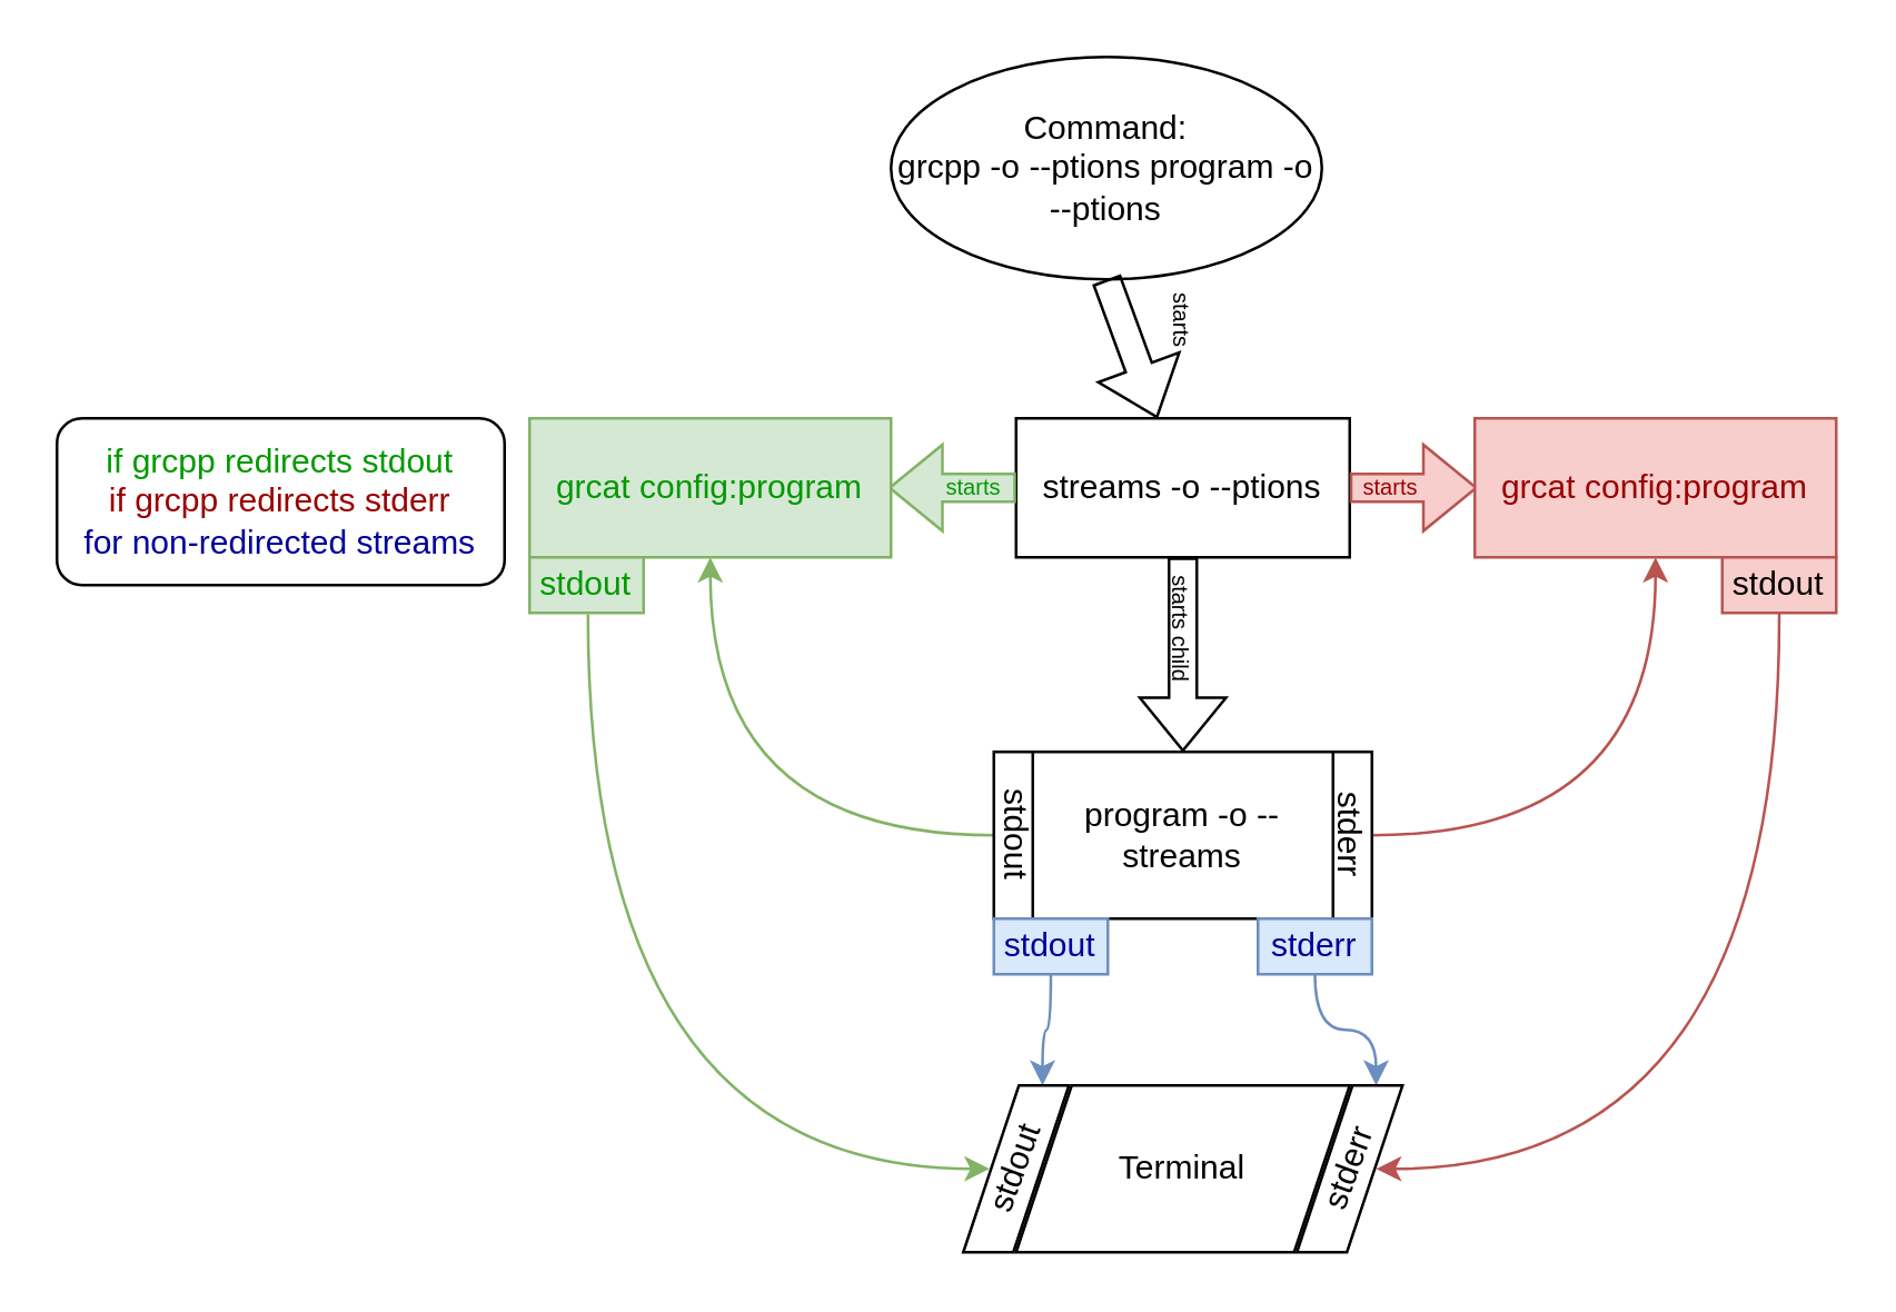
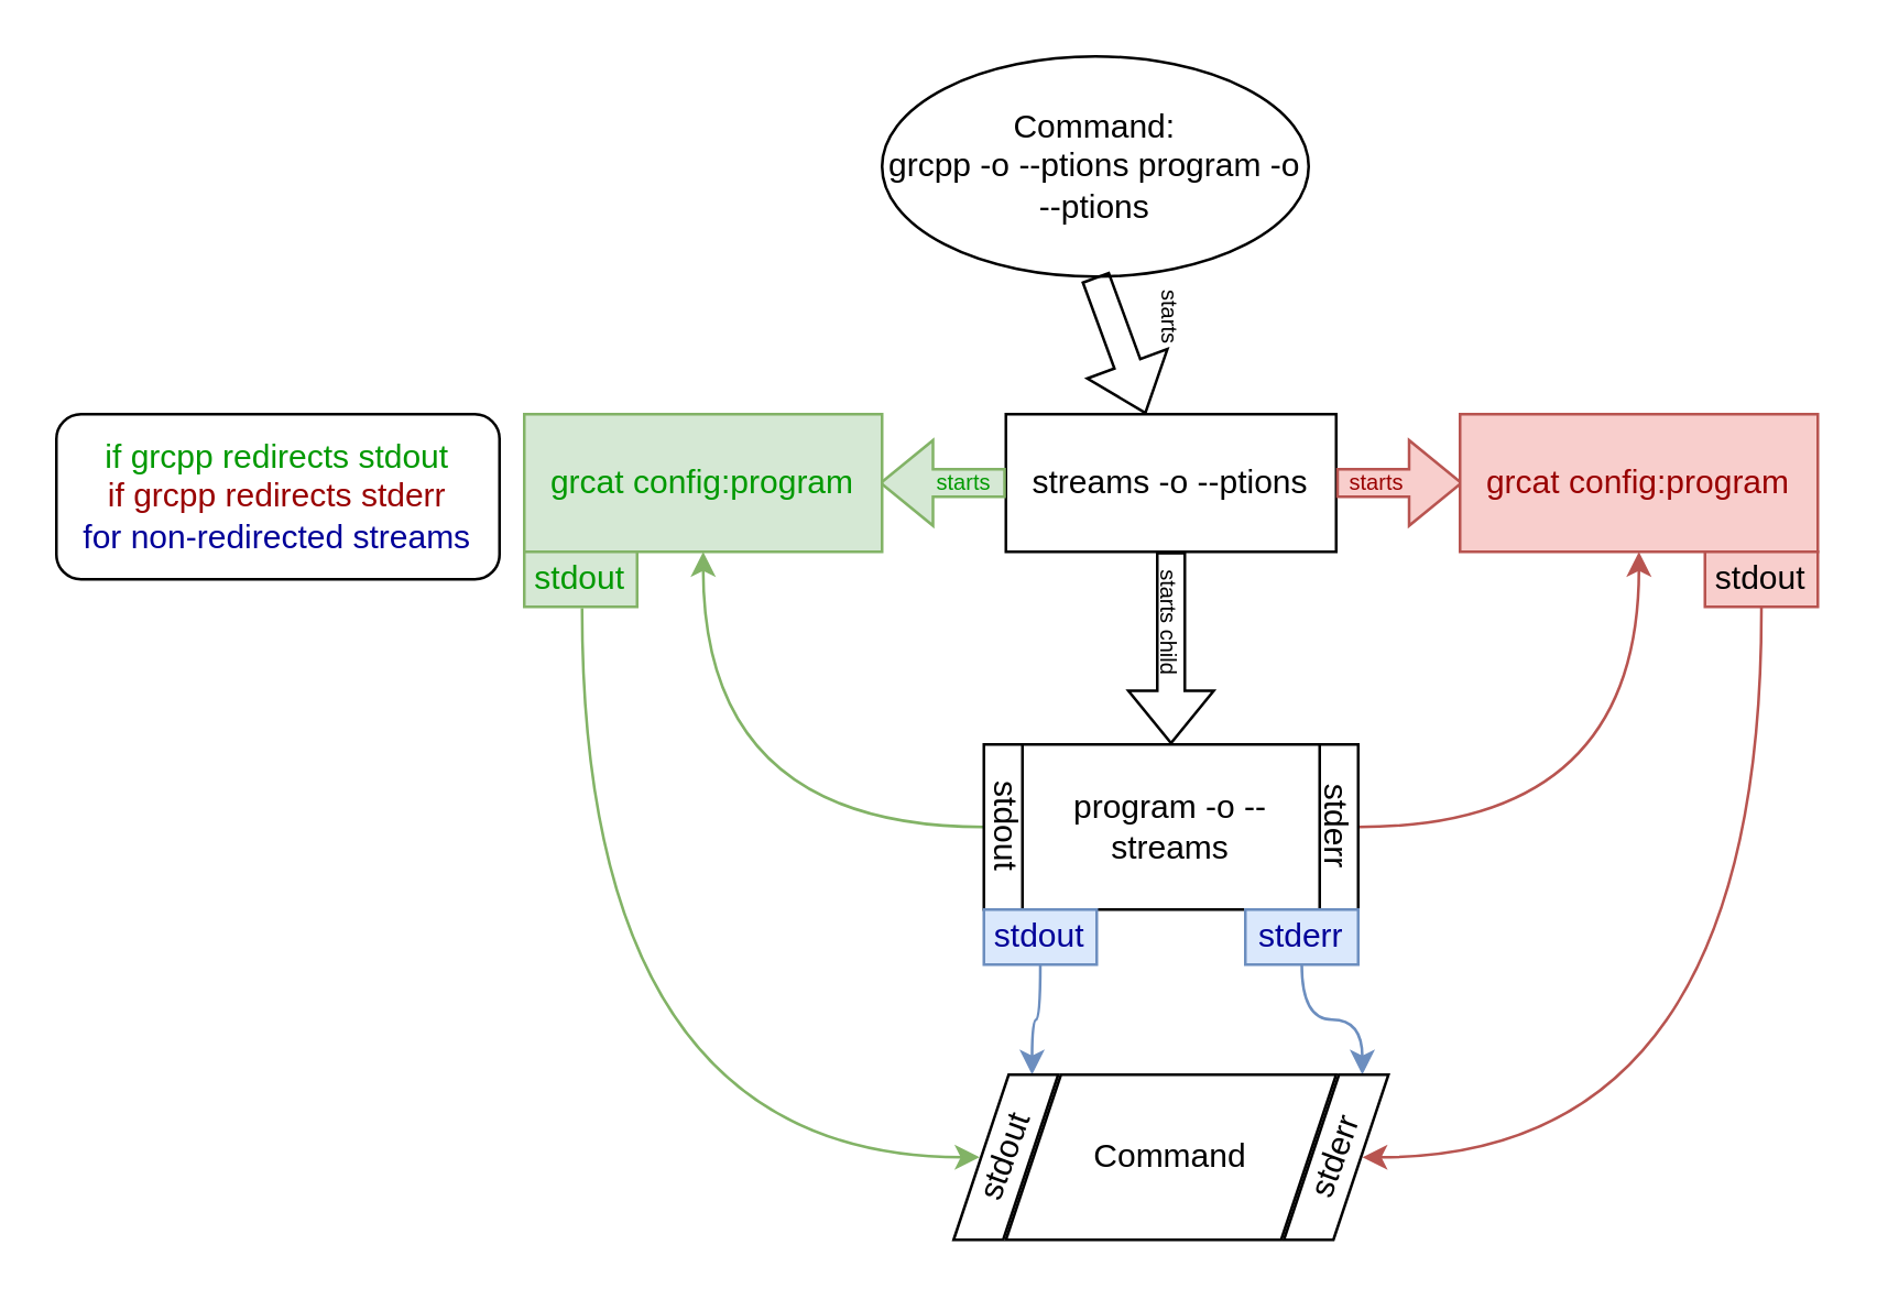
- <mxCell id="19" value="Terminal" style="shape=parallelogram;perimeter=parallelogramPerimeter;whiteSpace=wrap;html=1;fixedSize=1;" parent="1" vertex="1"><mxGeometry x="365" y="390" width="120" height="60" as="geometry" /></mxCell>
+ <mxCell id="19" value="Command" style="shape=parallelogram;perimeter=parallelogramPerimeter;whiteSpace=wrap;html=1;fixedSize=1;" parent="1" vertex="1"><mxGeometry x="365" y="390" width="120" height="60" as="geometry" /></mxCell>
